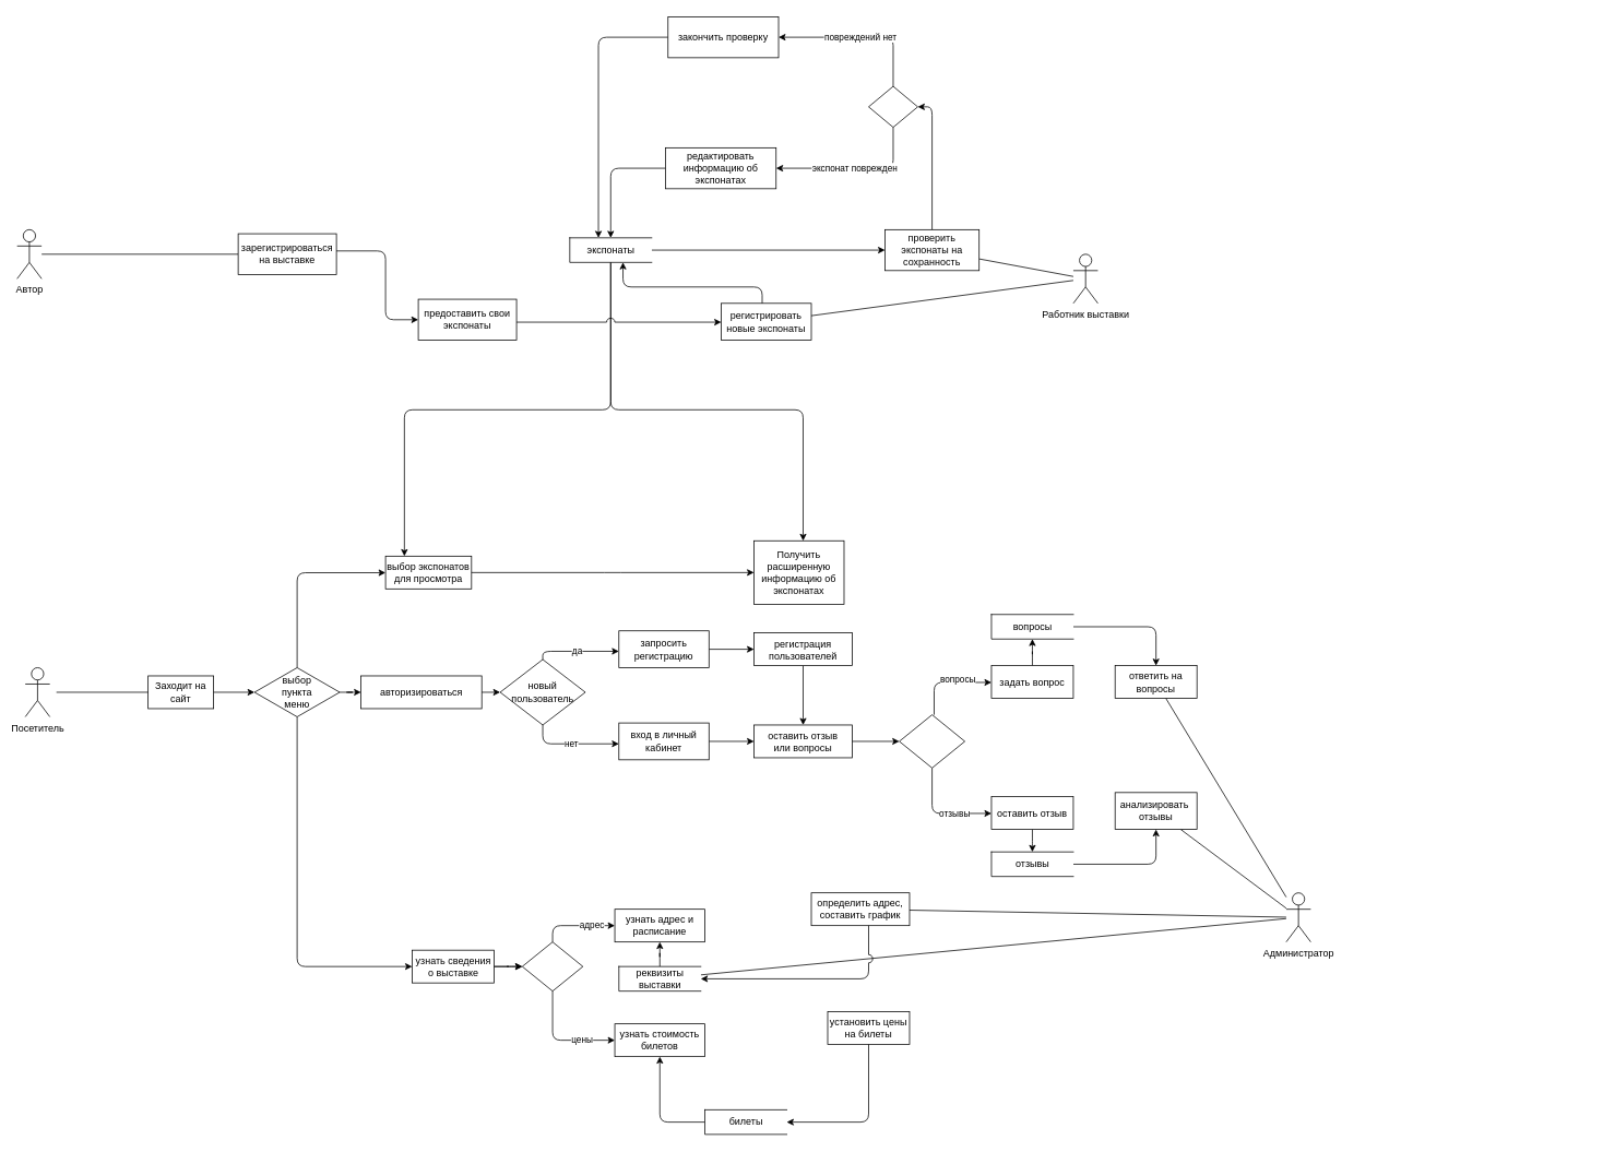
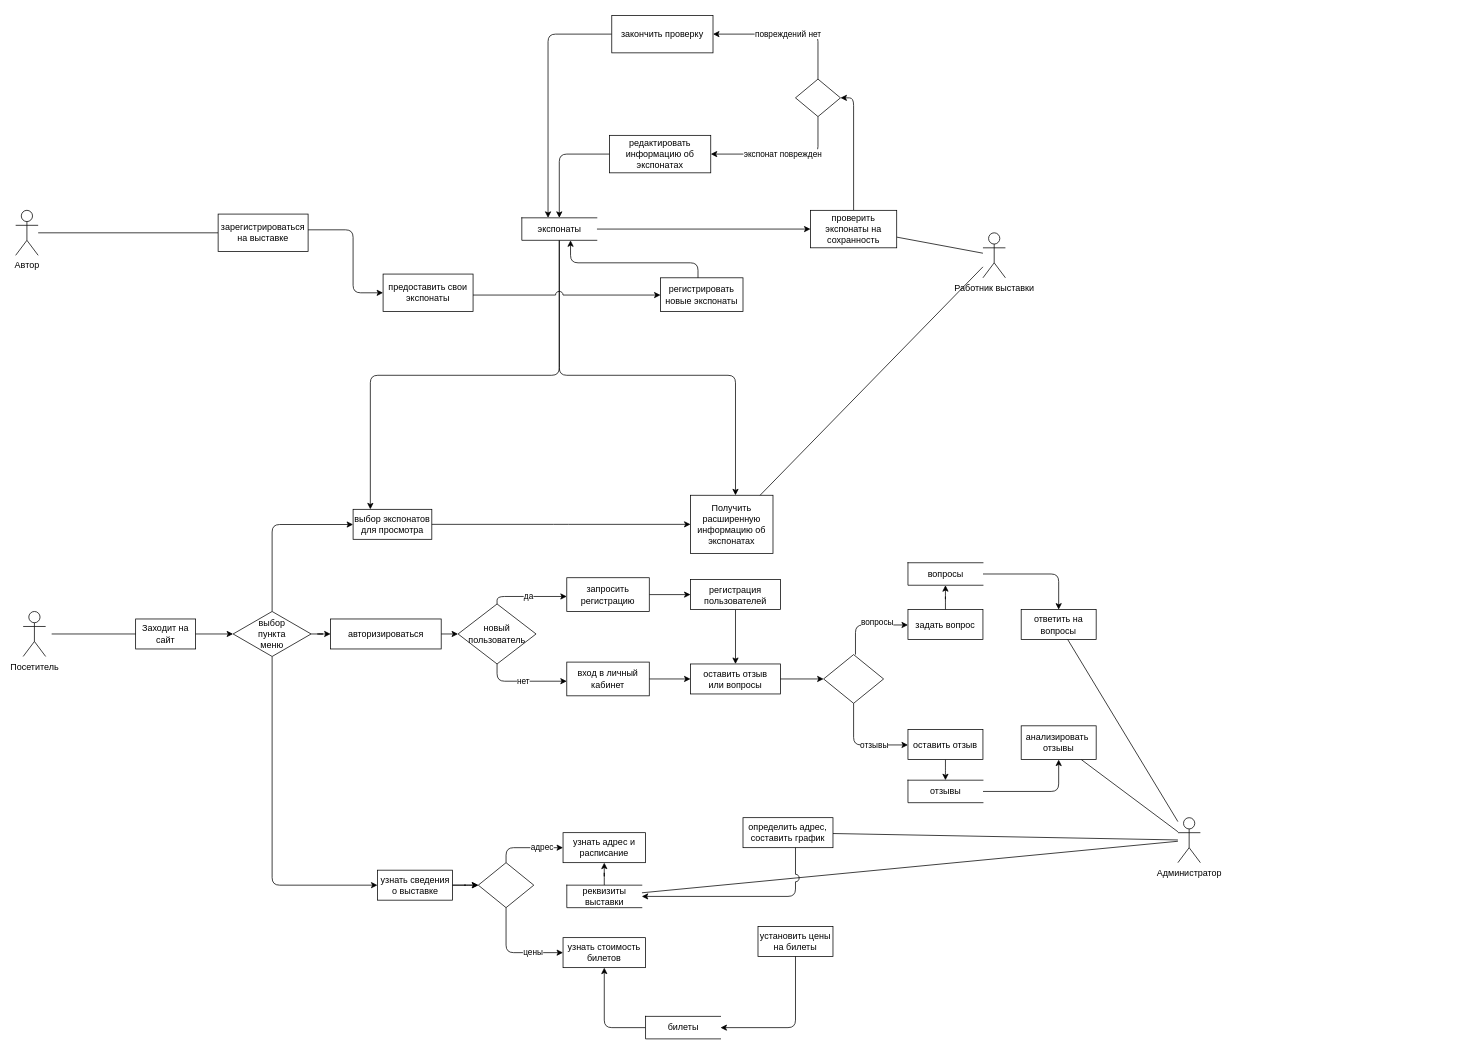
- <mxCell id="34" value="" style="endArrow=none;html=1;fontSize=12;endFill=0;" parent="1" source="33" target="35" edge="1"><mxGeometry width="50" height="50" relative="1" as="geometry"><mxPoint x="1115" y="513.065" as="sourcePoint" /><mxPoint x="1025" y="350" as="targetPoint" /></mxGeometry></mxCell>
+ <mxCell id="34" value="" style="endArrow=none;html=1;fontSize=12;endFill=0;" parent="1" source="33" target="32" edge="1"><mxGeometry width="50" height="50" relative="1" as="geometry"><mxPoint x="1115" y="513.065" as="sourcePoint" /><mxPoint x="1025" y="350" as="targetPoint" /></mxGeometry></mxCell>
